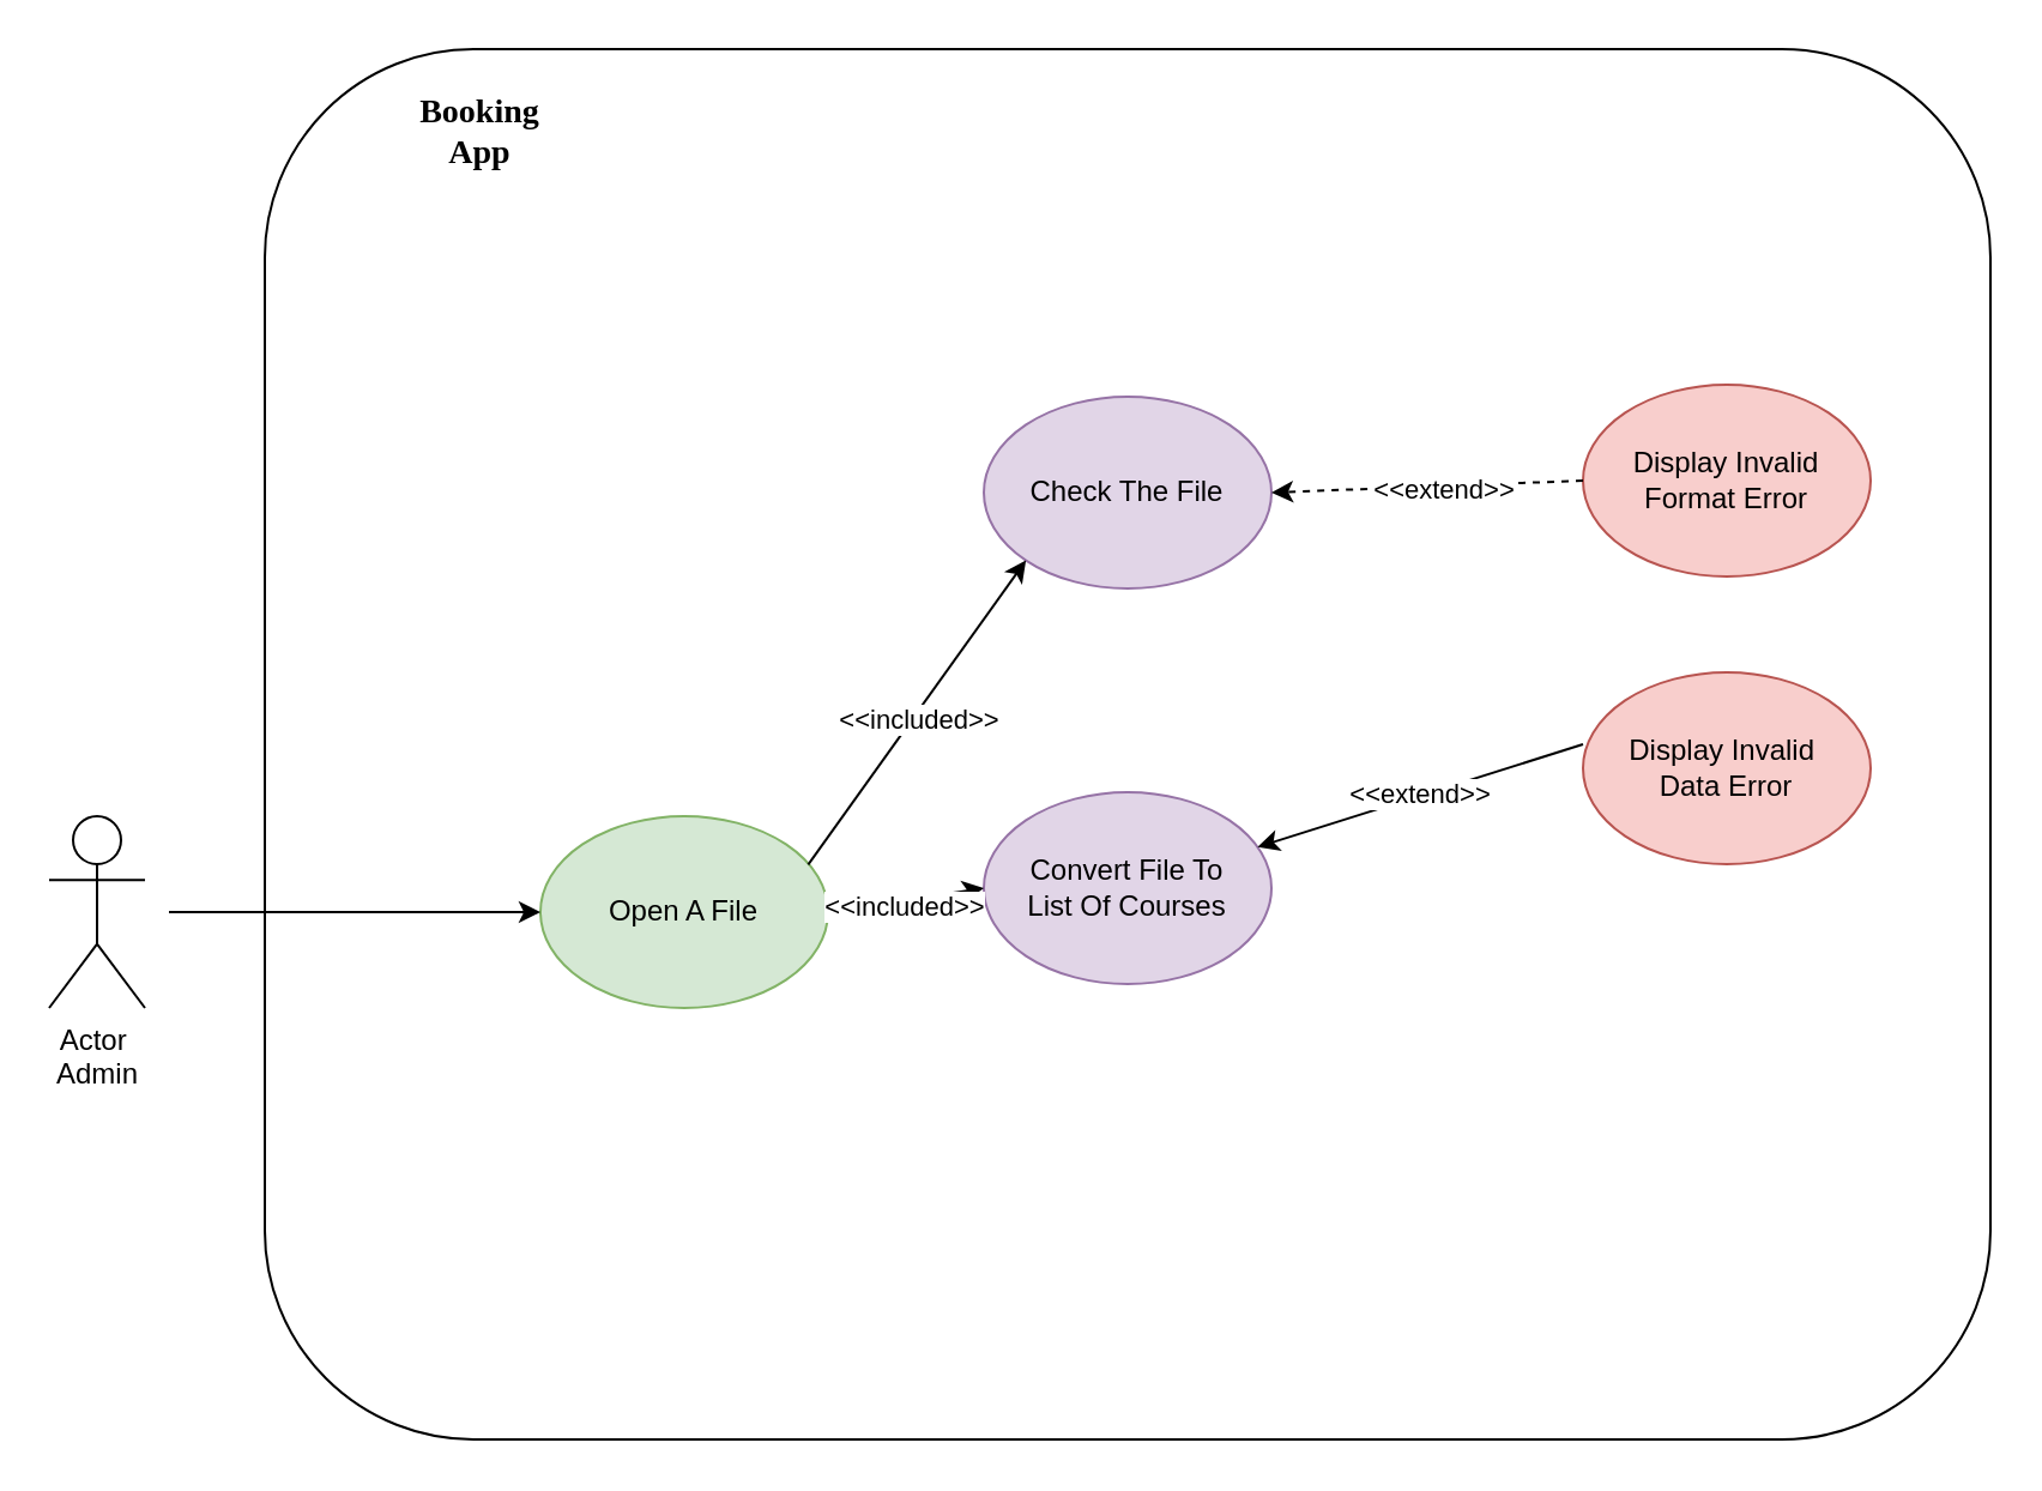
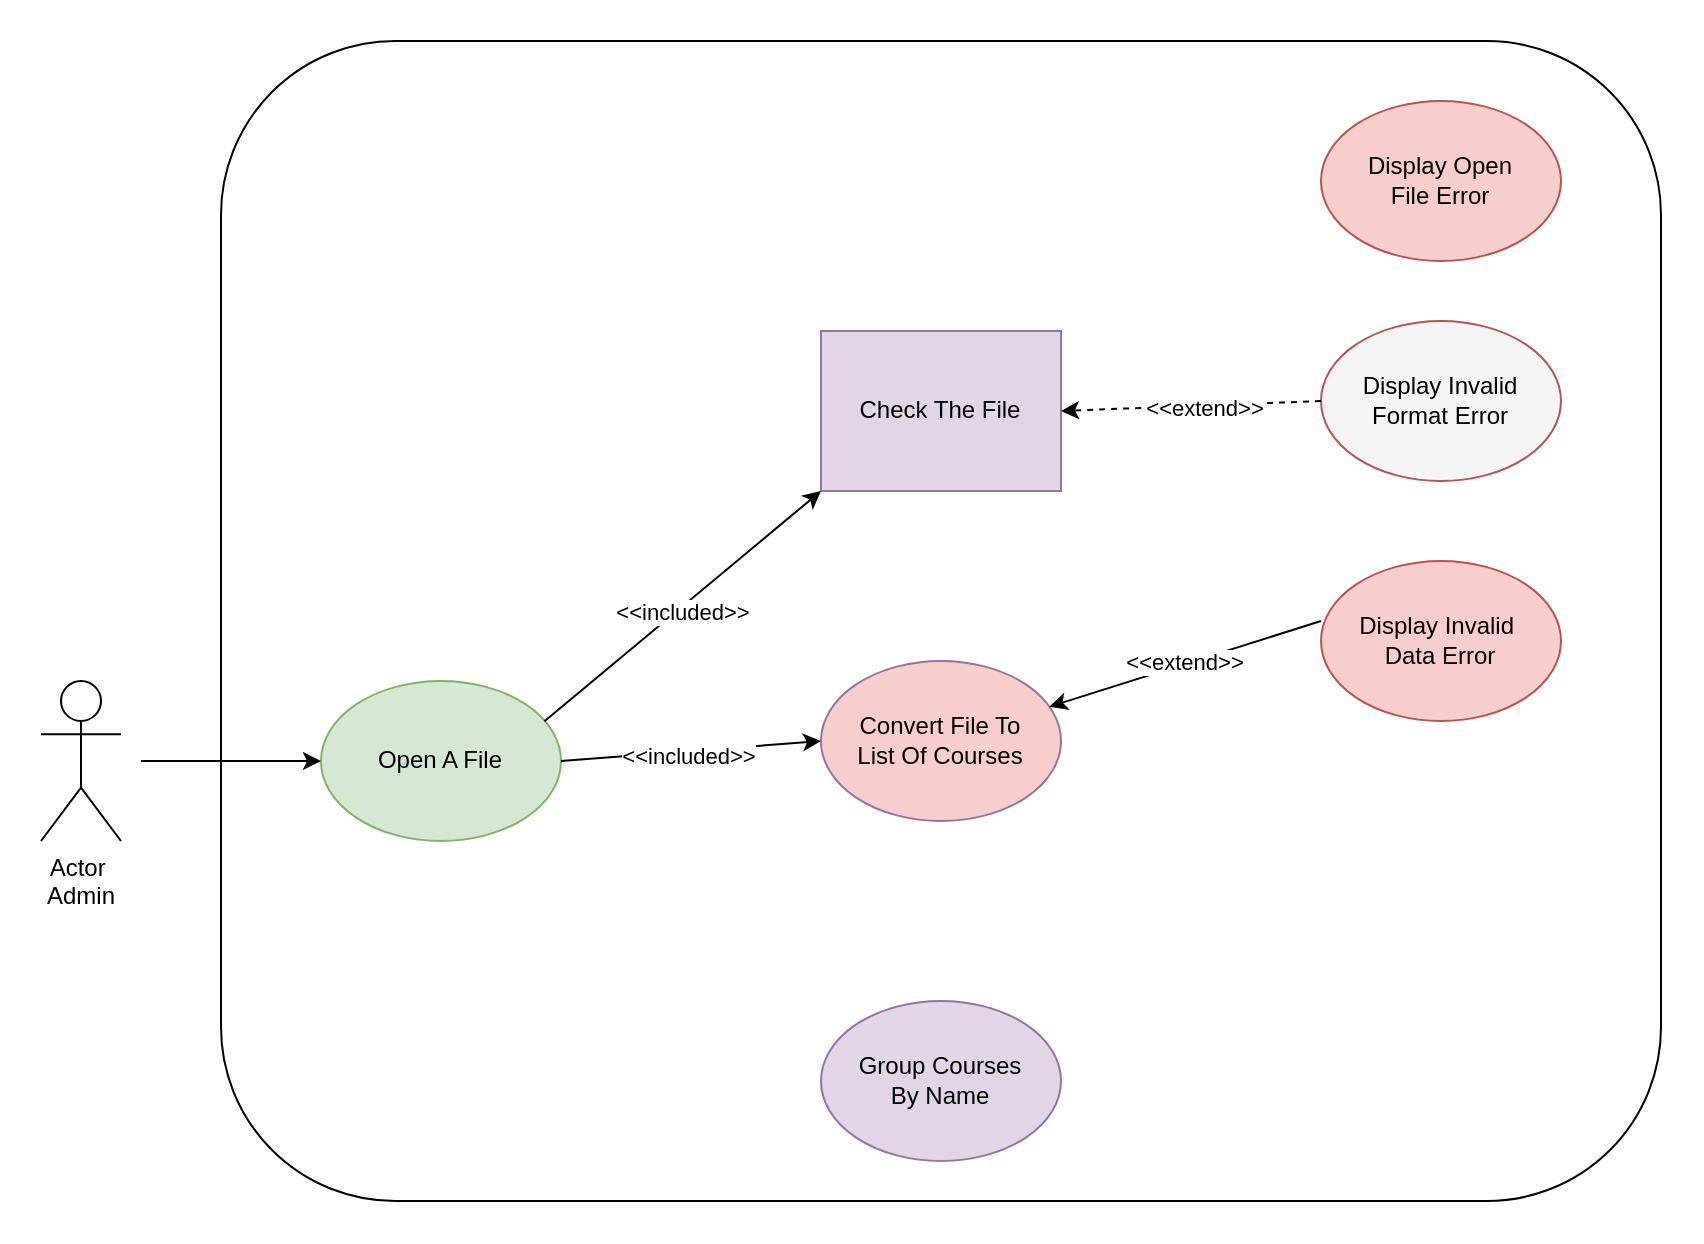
- <mxCell id="18" value="&lt;b&gt;&lt;font style=&quot;font-size: 14px;&quot; face=&quot;Times New Roman&quot;&gt;Booking App&lt;/font&gt;&lt;/b&gt;" style="text;html=1;strokeColor=none;fillColor=none;align=center;verticalAlign=middle;whiteSpace=wrap;rounded=0;" vertex="1" parent="1"><mxGeometry x="170" y="40" width="60" height="30" as="geometry" /></mxCell>
+ <mxCell id="8" value="Display Open&lt;br&gt;File Error" style="ellipse;whiteSpace=wrap;html=1;fillColor=#f8cecc;strokeColor=#b85450;" vertex="1" parent="1"><mxGeometry x="660" y="50" width="120" height="80" as="geometry" /></mxCell>
- <mxCell id="9" value="Display Invalid&lt;br&gt;Format Error" style="ellipse;whiteSpace=wrap;html=1;fillColor=#f8cecc;strokeColor=#b85450;" vertex="1" parent="1"><mxGeometry x="660" y="160" width="120" height="80" as="geometry" /></mxCell>
+ <mxCell id="9" value="Display Invalid&lt;br&gt;Format Error" style="ellipse;whiteSpace=wrap;html=1;fillColor=#f5f5f5;strokeColor=#b85450;" vertex="1" parent="1"><mxGeometry x="660" y="160" width="120" height="80" as="geometry" /></mxCell>
- <mxCell id="5" value="Check The File" style="ellipse;whiteSpace=wrap;html=1;fillColor=#e1d5e7;strokeColor=#9673a6;" vertex="1" parent="1"><mxGeometry x="410" y="165" width="120" height="80" as="geometry" /></mxCell>
+ <mxCell id="5" value="Check The File" style="whiteSpace=wrap;html=1;fillColor=#e1d5e7;strokeColor=#9673a6;rounded=0;" vertex="1" parent="1"><mxGeometry x="410" y="165" width="120" height="80" as="geometry" /></mxCell>
- <mxCell id="6" value="Convert File To&lt;br&gt;List Of Courses" style="ellipse;whiteSpace=wrap;html=1;fillColor=#e1d5e7;strokeColor=#9673a6;" vertex="1" parent="1"><mxGeometry x="410" y="330" width="120" height="80" as="geometry" /></mxCell>
+ <mxCell id="6" value="Convert File To&lt;br&gt;List Of Courses" style="ellipse;whiteSpace=wrap;html=1;fillColor=#f8cecc;strokeColor=#9673a6;" vertex="1" parent="1"><mxGeometry x="410" y="330" width="120" height="80" as="geometry" /></mxCell>
- <mxCell id="4" value="Open A File" style="ellipse;whiteSpace=wrap;html=1;fillColor=#d5e8d4;strokeColor=#82b366;" vertex="1" parent="1"><mxGeometry x="225" y="340" width="120" height="80" as="geometry" /></mxCell>
+ <mxCell id="4" value="Open A File" style="ellipse;whiteSpace=wrap;html=1;fillColor=#d5e8d4;strokeColor=#82b366;" vertex="1" parent="1"><mxGeometry x="160" y="340" width="120" height="80" as="geometry" /></mxCell>
+ <mxCell id="7" value="Group Courses&lt;br&gt;By Name" style="ellipse;whiteSpace=wrap;html=1;fillColor=#e1d5e7;strokeColor=#9673a6;" vertex="1" parent="1"><mxGeometry x="410" y="500" width="120" height="80" as="geometry" /></mxCell>
